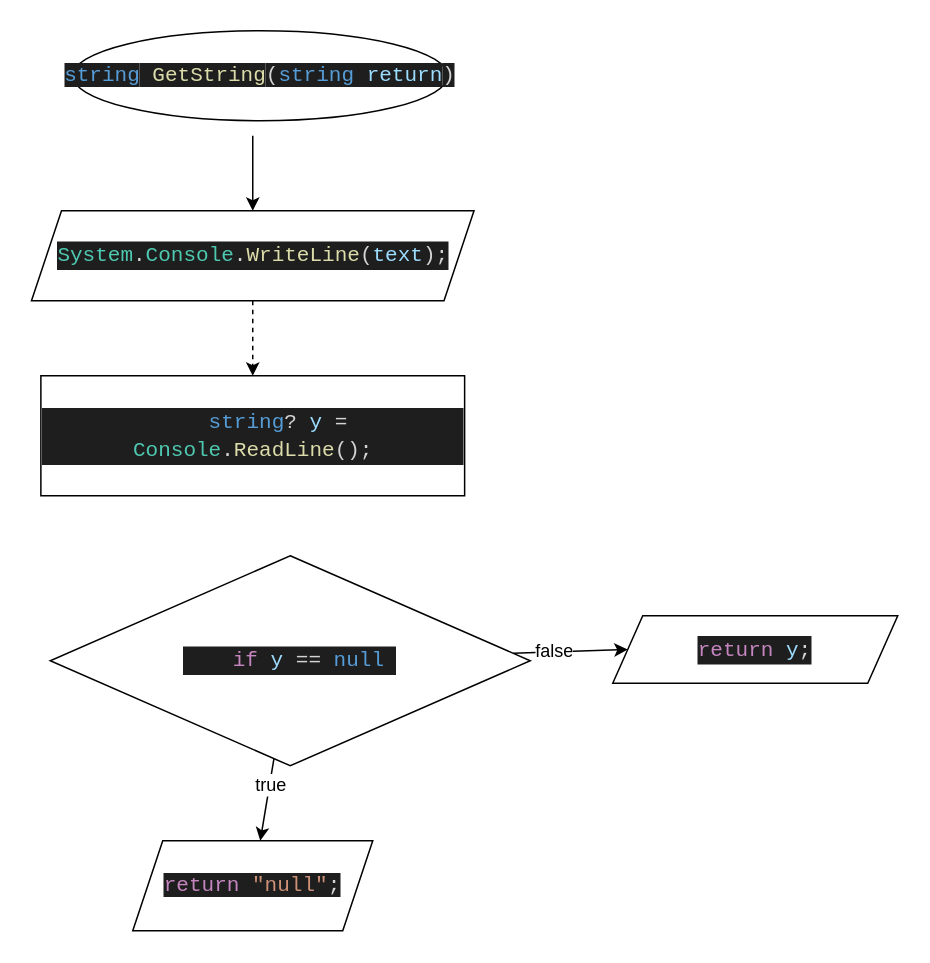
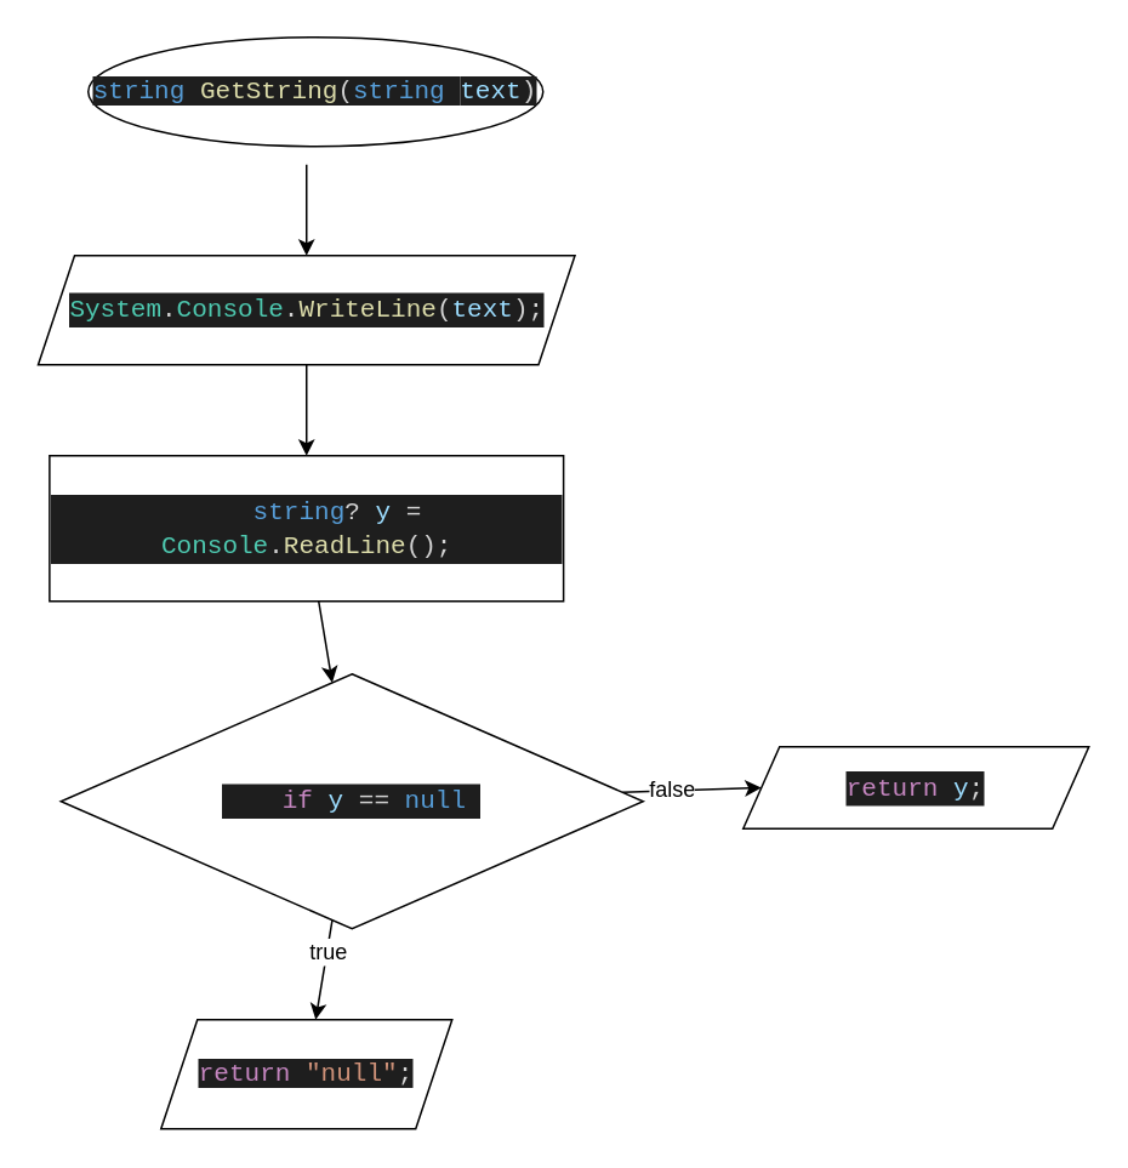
- <mxCell id="2" value="&lt;span style=&quot;font-family: Consolas, &amp;quot;Courier New&amp;quot;, monospace; font-size: 14px; background-color: rgb(30, 30, 30); color: rgb(86, 156, 214);&quot;&gt;string&lt;/span&gt;&lt;span style=&quot;color: rgb(212, 212, 212); font-family: Consolas, &amp;quot;Courier New&amp;quot;, monospace; font-size: 14px; background-color: rgb(30, 30, 30);&quot;&gt;&amp;nbsp;&lt;/span&gt;&lt;span style=&quot;font-family: Consolas, &amp;quot;Courier New&amp;quot;, monospace; font-size: 14px; background-color: rgb(30, 30, 30); color: rgb(220, 220, 170);&quot;&gt;GetString&lt;/span&gt;&lt;span style=&quot;color: rgb(212, 212, 212); font-family: Consolas, &amp;quot;Courier New&amp;quot;, monospace; font-size: 14px; background-color: rgb(30, 30, 30);&quot;&gt;(&lt;/span&gt;&lt;span style=&quot;font-family: Consolas, &amp;quot;Courier New&amp;quot;, monospace; font-size: 14px; background-color: rgb(30, 30, 30); color: rgb(86, 156, 214);&quot;&gt;string&lt;/span&gt;&lt;span style=&quot;color: rgb(212, 212, 212); font-family: Consolas, &amp;quot;Courier New&amp;quot;, monospace; font-size: 14px; background-color: rgb(30, 30, 30);&quot;&gt;&amp;nbsp;&lt;/span&gt;&lt;span style=&quot;font-family: Consolas, &amp;quot;Courier New&amp;quot;, monospace; font-size: 14px; background-color: rgb(30, 30, 30); color: rgb(156, 220, 254);&quot;&gt;return&lt;/span&gt;&lt;span style=&quot;color: rgb(212, 212, 212); font-family: Consolas, &amp;quot;Courier New&amp;quot;, monospace; font-size: 14px; background-color: rgb(30, 30, 30);&quot;&gt;)&lt;/span&gt;" style="ellipse;whiteSpace=wrap;html=1;" vertex="1" parent="1"><mxGeometry x="48" y="20" width="250" height="60" as="geometry" /></mxCell>
+ <mxCell id="2" value="&lt;span style=&quot;font-family: Consolas, &amp;quot;Courier New&amp;quot;, monospace; font-size: 14px; background-color: rgb(30, 30, 30); color: rgb(86, 156, 214);&quot;&gt;string&lt;/span&gt;&lt;span style=&quot;color: rgb(212, 212, 212); font-family: Consolas, &amp;quot;Courier New&amp;quot;, monospace; font-size: 14px; background-color: rgb(30, 30, 30);&quot;&gt;&amp;nbsp;&lt;/span&gt;&lt;span style=&quot;font-family: Consolas, &amp;quot;Courier New&amp;quot;, monospace; font-size: 14px; background-color: rgb(30, 30, 30); color: rgb(220, 220, 170);&quot;&gt;GetString&lt;/span&gt;&lt;span style=&quot;color: rgb(212, 212, 212); font-family: Consolas, &amp;quot;Courier New&amp;quot;, monospace; font-size: 14px; background-color: rgb(30, 30, 30);&quot;&gt;(&lt;/span&gt;&lt;span style=&quot;font-family: Consolas, &amp;quot;Courier New&amp;quot;, monospace; font-size: 14px; background-color: rgb(30, 30, 30); color: rgb(86, 156, 214);&quot;&gt;string&lt;/span&gt;&lt;span style=&quot;color: rgb(212, 212, 212); font-family: Consolas, &amp;quot;Courier New&amp;quot;, monospace; font-size: 14px; background-color: rgb(30, 30, 30);&quot;&gt;&amp;nbsp;&lt;/span&gt;&lt;span style=&quot;font-family: Consolas, &amp;quot;Courier New&amp;quot;, monospace; font-size: 14px; background-color: rgb(30, 30, 30); color: rgb(156, 220, 254);&quot;&gt;text&lt;/span&gt;&lt;span style=&quot;color: rgb(212, 212, 212); font-family: Consolas, &amp;quot;Courier New&amp;quot;, monospace; font-size: 14px; background-color: rgb(30, 30, 30);&quot;&gt;)&lt;/span&gt;" style="ellipse;whiteSpace=wrap;html=1;" vertex="1" parent="1"><mxGeometry x="48" y="20" width="250" height="60" as="geometry" /></mxCell>
- <mxCell id="5" style="edgeStyle=none;html=1;entryX=0.5;entryY=0;entryDx=0;entryDy=0;fontFamily=Helvetica;fontSize=8;dashed=1;" parent="3" source="6" target="8" edge="1"><mxGeometry relative="1" as="geometry" /></mxCell>
+ <mxCell id="5" style="edgeStyle=none;html=1;entryX=0.5;entryY=0;entryDx=0;entryDy=0;fontFamily=Helvetica;fontSize=8;" parent="3" source="6" target="8" edge="1"><mxGeometry relative="1" as="geometry" /></mxCell>
+ <mxCell id="7" value="" style="edgeStyle=none;html=1;fontFamily=Helvetica;fontSize=12;" parent="3" source="8" target="13" edge="1"><mxGeometry relative="1" as="geometry" /></mxCell>
